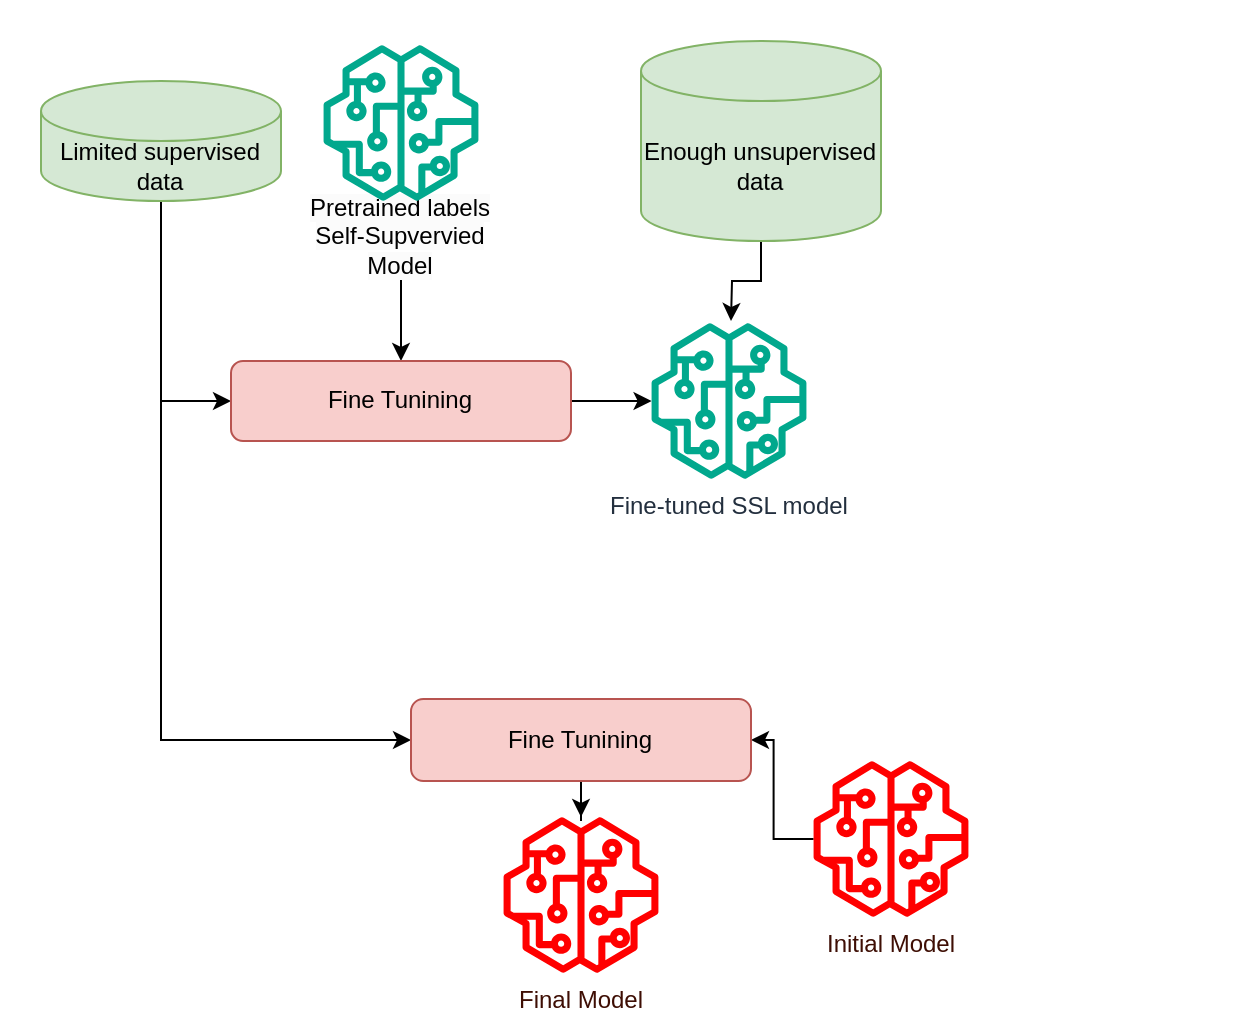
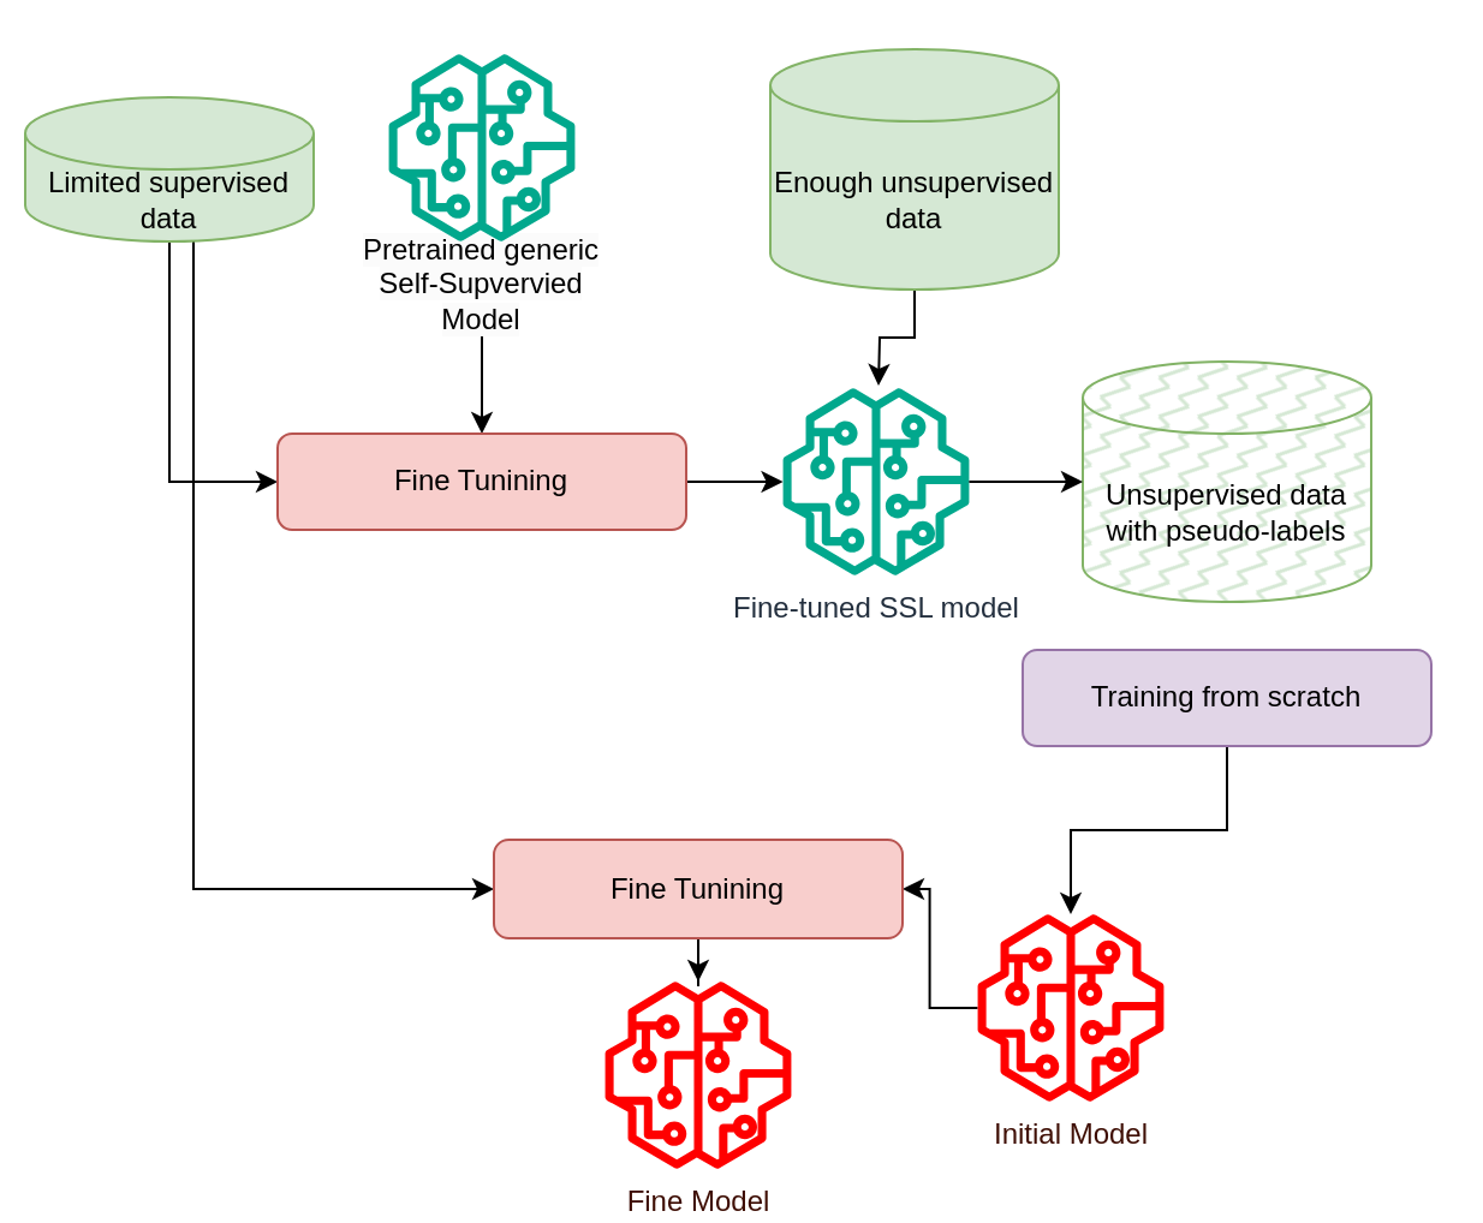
- <mxCell id="6" value="Limited supervised data" style="shape=cylinder3;whiteSpace=wrap;html=1;boundedLbl=1;backgroundOutline=1;size=15;fillColor=#d5e8d4;strokeColor=#82b366;" vertex="1" parent="1"><mxGeometry x="20" y="40" width="120" height="60" as="geometry" /></mxCell>
+ <mxCell id="6" value="Limited supervised data" style="shape=cylinder3;whiteSpace=wrap;html=1;boundedLbl=1;backgroundOutline=1;size=15;fillColor=#d5e8d4;strokeColor=#82b366;" vertex="1" parent="1"><mxGeometry x="10" y="40" width="120" height="60" as="geometry" /></mxCell>
- <mxCell id="8" value="&lt;span style=&quot;border-color: var(--border-color); color: rgb(0, 0, 0); font-family: Helvetica; font-size: 12px; font-style: normal; font-variant-ligatures: normal; font-variant-caps: normal; font-weight: 400; letter-spacing: normal; orphans: 2; text-indent: 0px; text-transform: none; widows: 2; word-spacing: 0px; -webkit-text-stroke-width: 0px; text-decoration-thickness: initial; text-decoration-style: initial; text-decoration-color: initial; background-color: rgb(251, 251, 251); float: none; display: inline !important;&quot;&gt;Pretrained labels Self-Supvervied Model&lt;/span&gt;&lt;br style=&quot;border-color: var(--border-color); color: rgb(0, 0, 0); font-family: Helvetica; font-size: 12px; font-style: normal; font-variant-ligatures: normal; font-variant-caps: normal; font-weight: 400; letter-spacing: normal; orphans: 2; text-indent: 0px; text-transform: none; widows: 2; word-spacing: 0px; -webkit-text-stroke-width: 0px; background-color: rgb(251, 251, 251); text-decoration-thickness: initial; text-decoration-style: initial; text-decoration-color: initial;&quot;&gt;" style="text;whiteSpace=wrap;html=1;align=center;" vertex="1" parent="1"><mxGeometry x="140" y="90" width="120" height="40" as="geometry" /></mxCell>
+ <mxCell id="8" value="&lt;span style=&quot;border-color: var(--border-color); color: rgb(0, 0, 0); font-family: Helvetica; font-size: 12px; font-style: normal; font-variant-ligatures: normal; font-variant-caps: normal; font-weight: 400; letter-spacing: normal; orphans: 2; text-indent: 0px; text-transform: none; widows: 2; word-spacing: 0px; -webkit-text-stroke-width: 0px; text-decoration-thickness: initial; text-decoration-style: initial; text-decoration-color: initial; background-color: rgb(251, 251, 251); float: none; display: inline !important;&quot;&gt;Pretrained generic Self-Supvervied Model&lt;/span&gt;&lt;br style=&quot;border-color: var(--border-color); color: rgb(0, 0, 0); font-family: Helvetica; font-size: 12px; font-style: normal; font-variant-ligatures: normal; font-variant-caps: normal; font-weight: 400; letter-spacing: normal; orphans: 2; text-indent: 0px; text-transform: none; widows: 2; word-spacing: 0px; -webkit-text-stroke-width: 0px; background-color: rgb(251, 251, 251); text-decoration-thickness: initial; text-decoration-style: initial; text-decoration-color: initial;&quot;&gt;" style="text;whiteSpace=wrap;html=1;align=center;" vertex="1" parent="1"><mxGeometry x="140" y="90" width="120" height="40" as="geometry" /></mxCell>
+ <mxCell id="14" value="" style="endArrow=classic;html=1;rounded=0;" edge="1" parent="1" source="11" target="13"><mxGeometry width="50" height="50" relative="1" as="geometry"><mxPoint x="365" y="260" as="sourcePoint" /><mxPoint x="315" y="220" as="targetPoint" /></mxGeometry></mxCell>
+ <mxCell id="13" value="Unsupervised data&lt;br&gt;with pseudo-labels" style="shape=cylinder3;whiteSpace=wrap;html=1;boundedLbl=1;backgroundOutline=1;size=15;fillStyle=zigzag-line;fillColor=#d5e8d4;strokeColor=#82b366;gradientColor=none;" vertex="1" parent="1"><mxGeometry x="450" y="150" width="120" height="100" as="geometry" /></mxCell>
+ <mxCell id="16" value="Training from scratch" style="rounded=1;whiteSpace=wrap;html=1;fontSize=12;glass=0;strokeWidth=1;shadow=0;fillColor=#e1d5e7;strokeColor=#9673a6;" vertex="1" parent="1"><mxGeometry x="425" y="270" width="170" height="40" as="geometry" /></mxCell>
+ <mxCell id="15" style="edgeStyle=orthogonalEdgeStyle;rounded=0;orthogonalLoop=1;jettySize=auto;html=1;" edge="1" parent="1" source="16" target="18"><mxGeometry relative="1" as="geometry" /></mxCell>
- <mxCell id="21" value="Final Model" style="sketch=0;outlineConnect=0;fontColor=#3E0E04;gradientColor=none;fillColor=#FF0000;strokeColor=none;dashed=0;verticalLabelPosition=bottom;verticalAlign=top;align=center;html=1;fontSize=12;fontStyle=0;aspect=fixed;pointerEvents=1;shape=mxgraph.aws4.sagemaker_model;" vertex="1" parent="1"><mxGeometry x="251" y="408" width="78" height="78" as="geometry" /></mxCell>
+ <mxCell id="21" value="Fine Model" style="sketch=0;outlineConnect=0;fontColor=#3E0E04;gradientColor=none;fillColor=#FF0000;strokeColor=none;dashed=0;verticalLabelPosition=bottom;verticalAlign=top;align=center;html=1;fontSize=12;fontStyle=0;aspect=fixed;pointerEvents=1;shape=mxgraph.aws4.sagemaker_model;" vertex="1" parent="1"><mxGeometry x="251" y="408" width="78" height="78" as="geometry" /></mxCell>
